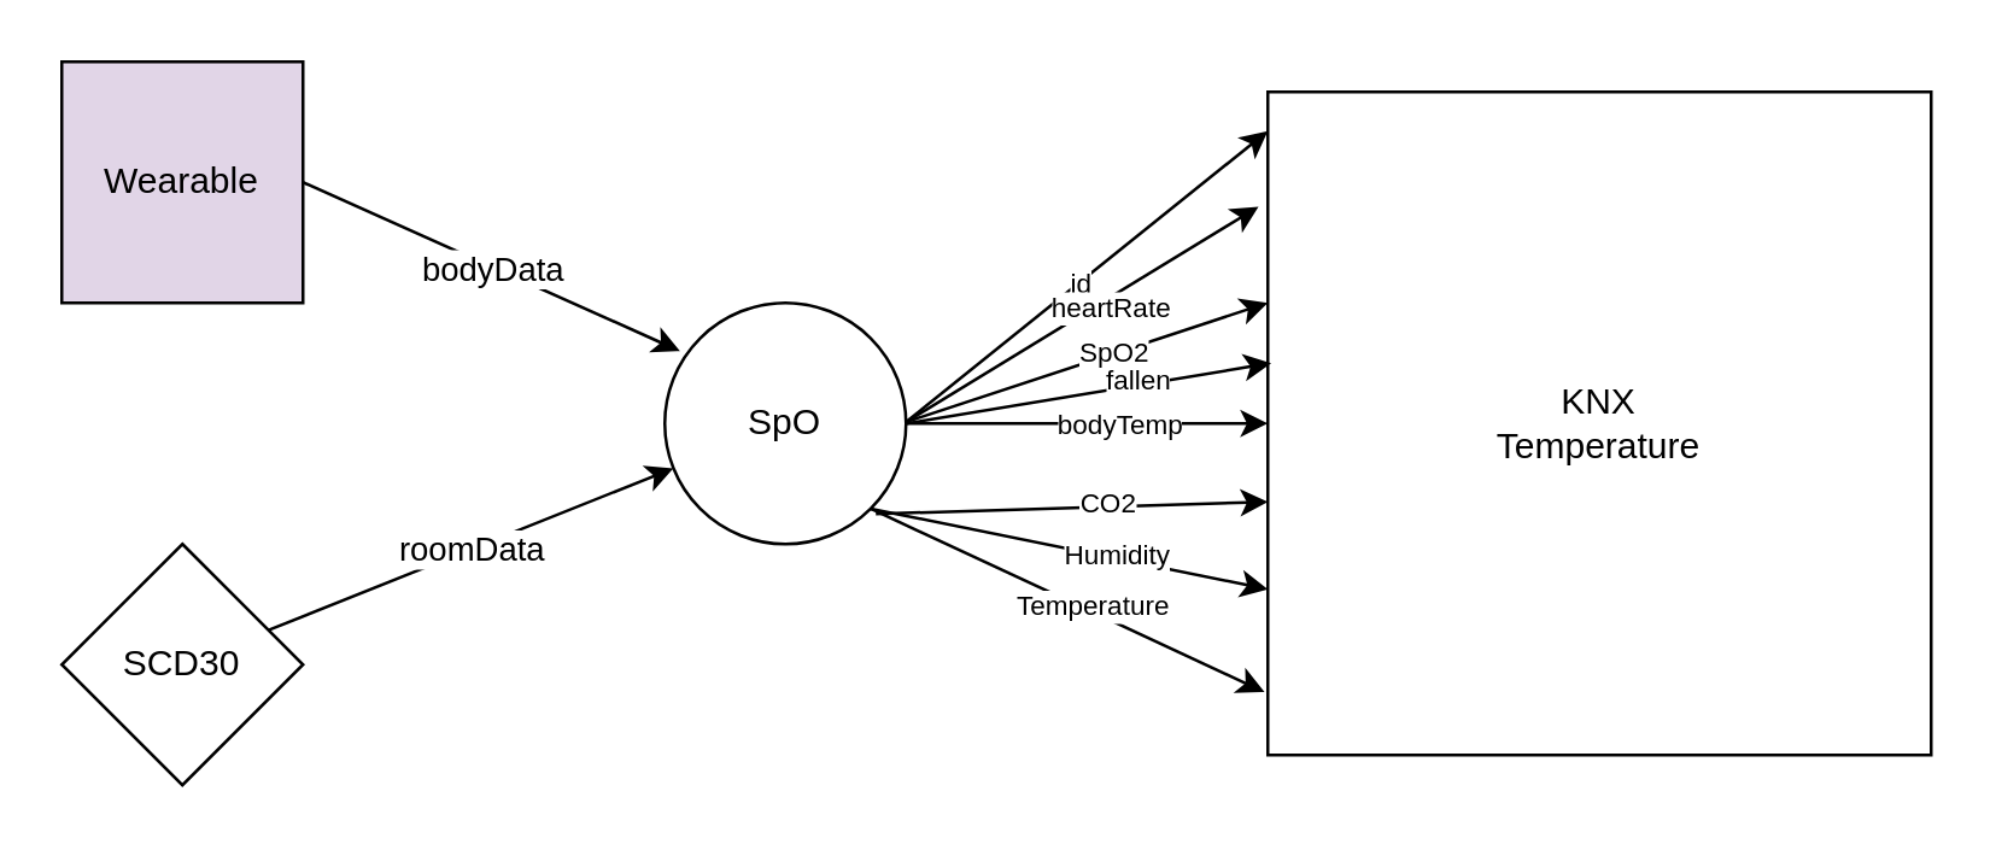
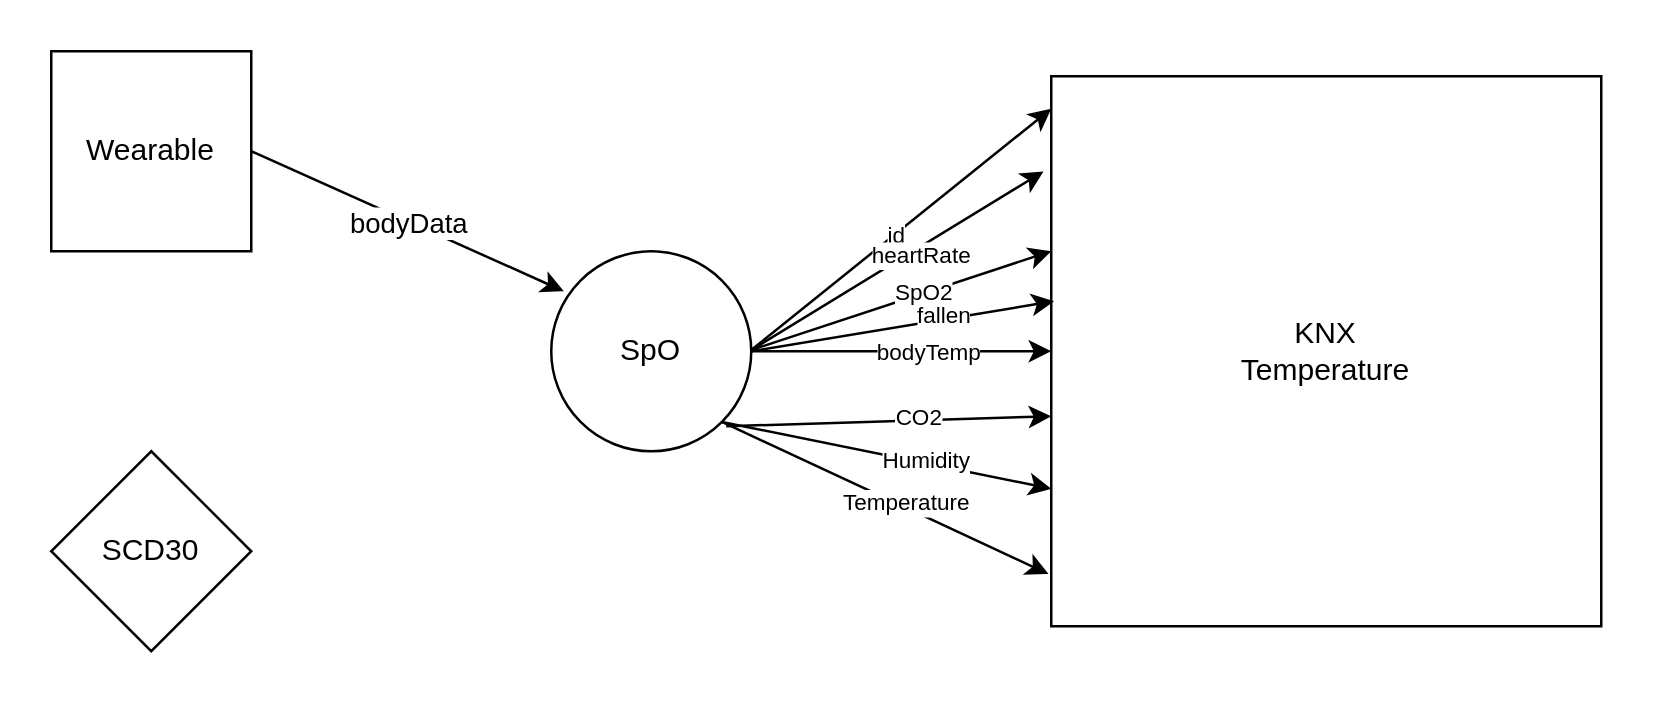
- <mxCell id="2" value="Wearable" style="whiteSpace=wrap;html=1;aspect=fixed;fillColor=#e1d5e7;" vertex="1" parent="1"><mxGeometry x="20" y="20" width="80" height="80" as="geometry" /></mxCell>
+ <mxCell id="2" value="Wearable" style="whiteSpace=wrap;html=1;aspect=fixed;" vertex="1" parent="1"><mxGeometry x="20" y="20" width="80" height="80" as="geometry" /></mxCell>
- <mxCell id="8" value="" style="endArrow=classic;html=1;rounded=0;" edge="1" parent="1" source="3" target="5"><mxGeometry relative="1" as="geometry"><mxPoint x="100" y="220" as="sourcePoint" /><mxPoint x="200" y="220" as="targetPoint" /></mxGeometry></mxCell>
- <mxCell id="9" value="roomData" style="edgeLabel;resizable=0;html=1;align=center;verticalAlign=middle;" connectable="0" vertex="1" parent="8"><mxGeometry relative="1" as="geometry" /></mxCell>
